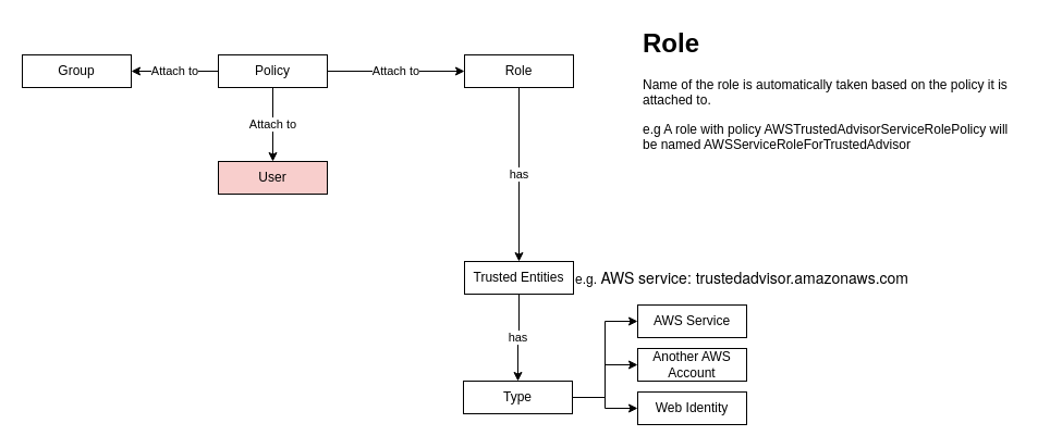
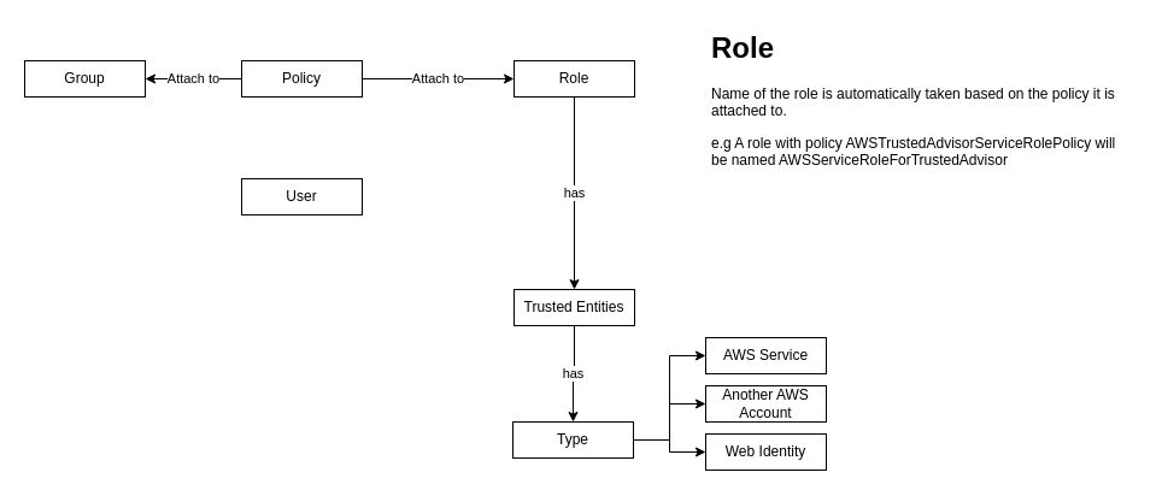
- <mxCell id="3" value="Attach to" style="edgeStyle=orthogonalEdgeStyle;rounded=0;orthogonalLoop=1;jettySize=auto;html=1;" edge="1" parent="1" source="5" target="7"><mxGeometry relative="1" as="geometry" /></mxCell>
- <mxCell id="7" value="User" style="rounded=0;whiteSpace=wrap;html=1;fillColor=#f8cecc;" vertex="1" parent="1"><mxGeometry x="200" y="148" width="100" height="30" as="geometry" /></mxCell>
+ <mxCell id="7" value="User" style="rounded=0;whiteSpace=wrap;html=1;" vertex="1" parent="1"><mxGeometry x="200" y="148" width="100" height="30" as="geometry" /></mxCell>
- <mxCell id="19" value="e.g.&amp;nbsp;&lt;span style=&quot;font-family: &amp;#34;helvetica neue&amp;#34; , &amp;#34;roboto&amp;#34; , &amp;#34;arial&amp;#34; , sans-serif ; font-size: 14px&quot;&gt;AWS service: trustedadvisor.amazonaws.com&lt;/span&gt;" style="text;html=1;strokeColor=none;fillColor=none;align=center;verticalAlign=middle;whiteSpace=wrap;rounded=0;" vertex="1" parent="1"><mxGeometry x="526" y="245" width="310" height="20" as="geometry" /></mxCell>
